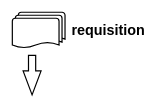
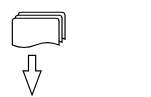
- <mxCell id="3" value="requisition" style="text;strokeColor=none;fillColor=none;html=1;fontSize=24;fontStyle=1;verticalAlign=middle;align=center;" vertex="1" parent="1"><mxGeometry x="130" y="30" width="100" height="40" as="geometry" /></mxCell>
